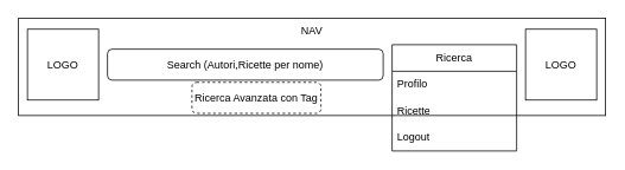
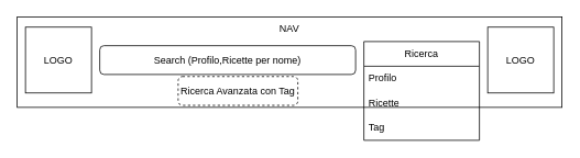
- <mxCell id="7" value="Search (Autori,Ricette per nome)" style="rounded=1;whiteSpace=wrap;html=1;" parent="1" vertex="1"><mxGeometry x="120" y="55" width="310" height="35" as="geometry" /></mxCell>
+ <mxCell id="7" value="Search (Profilo,Ricette per nome)" style="rounded=1;whiteSpace=wrap;html=1;" parent="1" vertex="1"><mxGeometry x="120" y="55" width="310" height="35" as="geometry" /></mxCell>
- <mxCell id="6" value="Logout" style="text;strokeColor=none;fillColor=none;align=left;verticalAlign=middle;spacingLeft=4;spacingRight=4;overflow=hidden;points=[[0,0.5],[1,0.5]];portConstraint=eastwest;rotatable=0;whiteSpace=wrap;html=1;" parent="3" vertex="1"><mxGeometry y="90" width="140" height="30" as="geometry" /></mxCell>
+ <mxCell id="6" value="Tag" style="text;strokeColor=none;fillColor=none;align=left;verticalAlign=middle;spacingLeft=4;spacingRight=4;overflow=hidden;points=[[0,0.5],[1,0.5]];portConstraint=eastwest;rotatable=0;whiteSpace=wrap;html=1;" parent="3" vertex="1"><mxGeometry y="90" width="140" height="30" as="geometry" /></mxCell>
